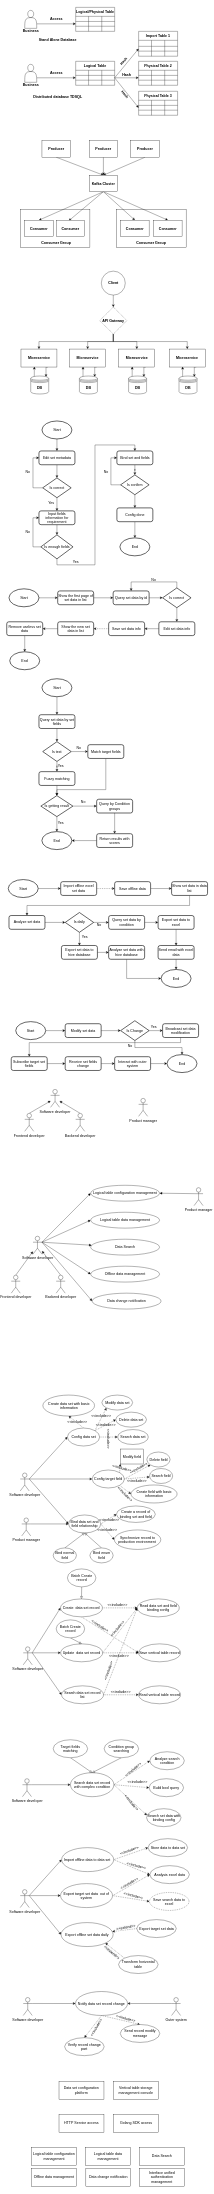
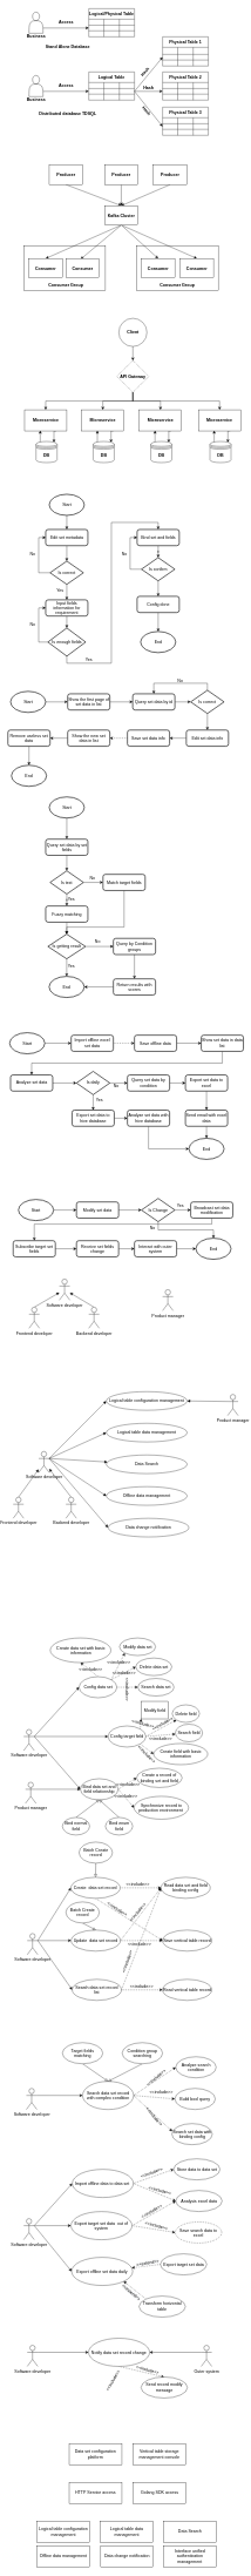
- <mxCell id="40" value="Import Table 1" style="shape=table;startSize=30;container=1;collapsible=0;childLayout=tableLayout;fontStyle=1;align=center;" parent="1" vertex="1"><mxGeometry x="460" y="100" width="130" height="83" as="geometry" /></mxCell>
+ <mxCell id="40" value="Physical Table 1" style="shape=table;startSize=30;container=1;collapsible=0;childLayout=tableLayout;fontStyle=1;align=center;" parent="1" vertex="1"><mxGeometry x="460" y="100" width="130" height="83" as="geometry" /></mxCell>
- <mxCell id="370" style="edgeStyle=none;rounded=0;orthogonalLoop=1;jettySize=auto;html=1;exitX=0.5;exitY=1;exitDx=0;exitDy=0;entryX=0.5;entryY=0;entryDx=0;entryDy=0;dashed=1;endArrow=classic;endFill=1;" parent="1" source="372" target="375" edge="1"><mxGeometry relative="1" as="geometry" /></mxCell>
- <mxCell id="375" value="Verify record change part" style="ellipse;whiteSpace=wrap;html=1;" parent="1" vertex="1"><mxGeometry x="213.12" y="6794" width="131.88" height="60" as="geometry" /></mxCell>
